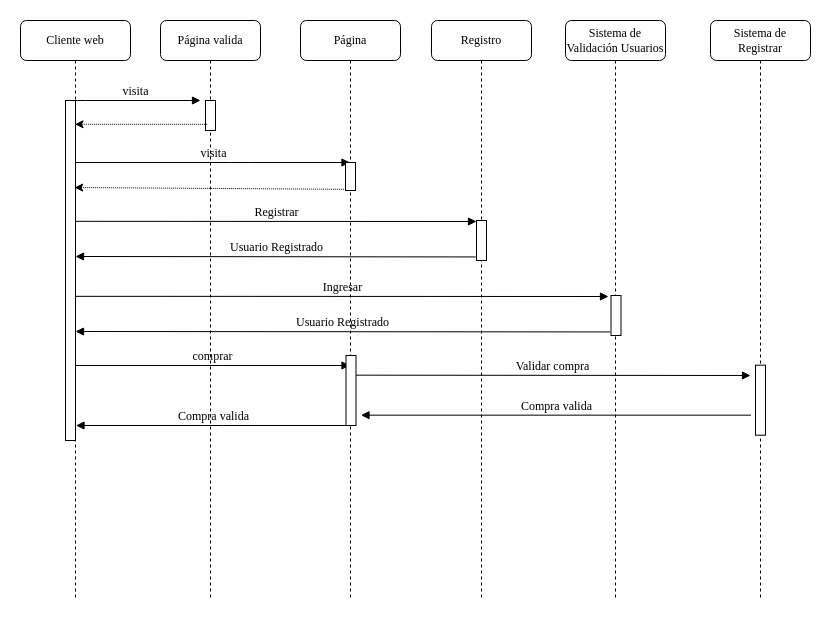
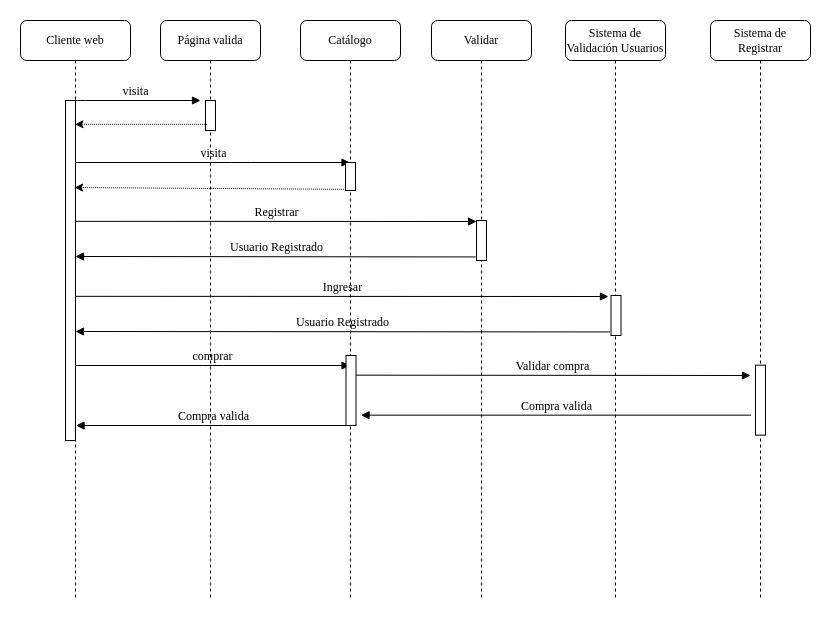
- <mxCell id="9" value="Página" style="shape=umlLifeline;perimeter=lifelinePerimeter;whiteSpace=wrap;html=1;container=1;collapsible=0;recursiveResize=0;outlineConnect=0;rounded=1;shadow=0;comic=0;labelBackgroundColor=none;strokeWidth=1;fontFamily=Verdana;fontSize=12;align=center;" parent="1" vertex="1"><mxGeometry x="300" y="20" width="100" height="580" as="geometry" /></mxCell>
+ <mxCell id="9" value="Catálogo" style="shape=umlLifeline;perimeter=lifelinePerimeter;whiteSpace=wrap;html=1;container=1;collapsible=0;recursiveResize=0;outlineConnect=0;rounded=1;shadow=0;comic=0;labelBackgroundColor=none;strokeWidth=1;fontFamily=Verdana;fontSize=12;align=center;" parent="1" vertex="1"><mxGeometry x="300" y="20" width="100" height="580" as="geometry" /></mxCell>
- <mxCell id="16" value="Registro" style="shape=umlLifeline;perimeter=lifelinePerimeter;whiteSpace=wrap;html=1;container=1;collapsible=0;recursiveResize=0;outlineConnect=0;rounded=1;shadow=0;comic=0;labelBackgroundColor=none;strokeWidth=1;fontFamily=Verdana;fontSize=12;align=center;" parent="1" vertex="1"><mxGeometry x="431" y="20" width="100" height="580" as="geometry" /></mxCell>
+ <mxCell id="16" value="Validar" style="shape=umlLifeline;perimeter=lifelinePerimeter;whiteSpace=wrap;html=1;container=1;collapsible=0;recursiveResize=0;outlineConnect=0;rounded=1;shadow=0;comic=0;labelBackgroundColor=none;strokeWidth=1;fontFamily=Verdana;fontSize=12;align=center;" parent="1" vertex="1"><mxGeometry x="431" y="20" width="100" height="580" as="geometry" /></mxCell>
